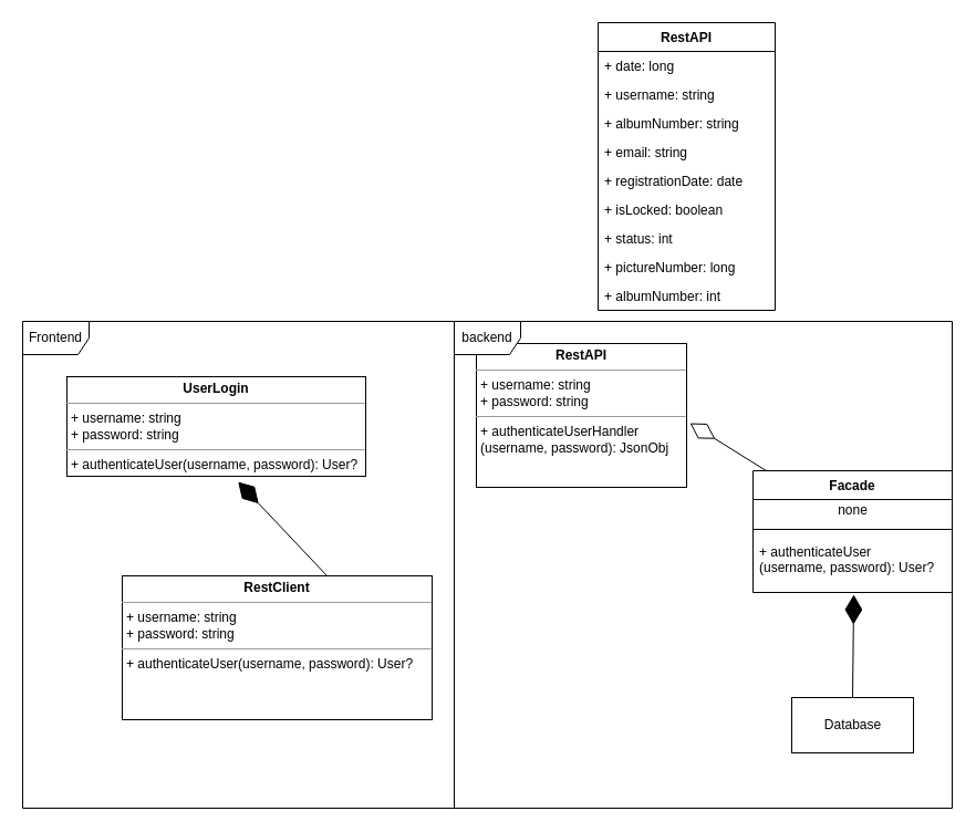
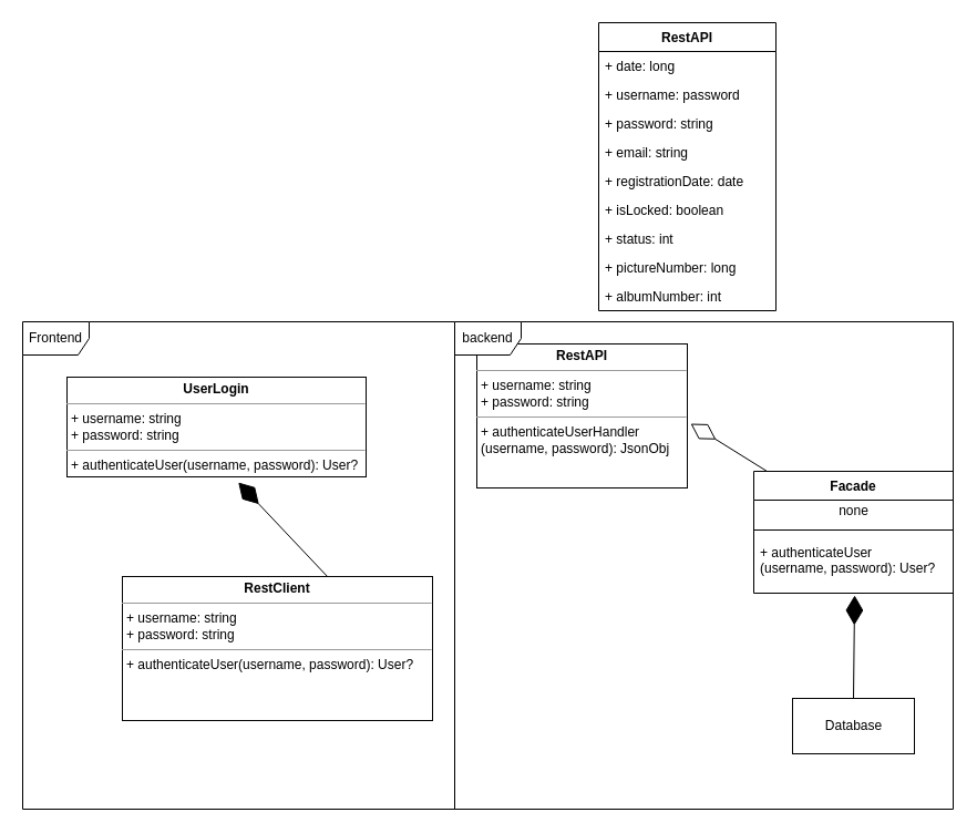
- <mxCell id="4" value="+ username: string&#10;" style="text;strokeColor=none;fillColor=none;align=left;verticalAlign=top;spacingLeft=4;spacingRight=4;overflow=hidden;rotatable=0;points=[[0,0.5],[1,0.5]];portConstraint=eastwest;" parent="2" vertex="1"><mxGeometry y="52" width="160" height="26" as="geometry" /></mxCell>
+ <mxCell id="4" value="+ username: password&#10;" style="text;strokeColor=none;fillColor=none;align=left;verticalAlign=top;spacingLeft=4;spacingRight=4;overflow=hidden;rotatable=0;points=[[0,0.5],[1,0.5]];portConstraint=eastwest;" parent="2" vertex="1"><mxGeometry y="52" width="160" height="26" as="geometry" /></mxCell>
- <mxCell id="5" value="+ albumNumber: string" style="text;strokeColor=none;fillColor=none;align=left;verticalAlign=top;spacingLeft=4;spacingRight=4;overflow=hidden;rotatable=0;points=[[0,0.5],[1,0.5]];portConstraint=eastwest;" parent="2" vertex="1"><mxGeometry y="78" width="160" height="26" as="geometry" /></mxCell>
+ <mxCell id="5" value="+ password: string" style="text;strokeColor=none;fillColor=none;align=left;verticalAlign=top;spacingLeft=4;spacingRight=4;overflow=hidden;rotatable=0;points=[[0,0.5],[1,0.5]];portConstraint=eastwest;" parent="2" vertex="1"><mxGeometry y="78" width="160" height="26" as="geometry" /></mxCell>
